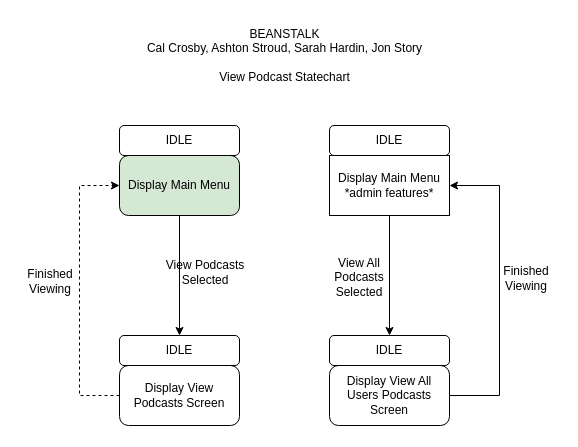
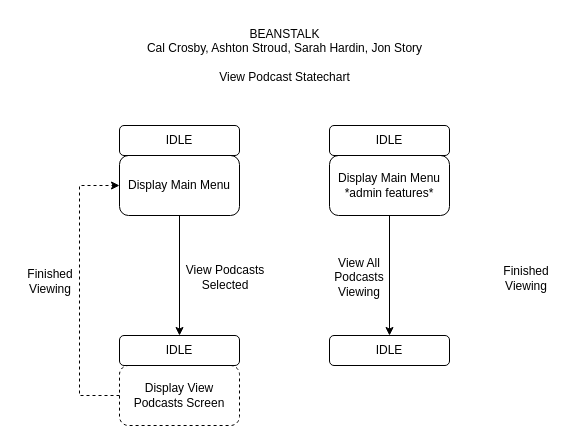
- <mxCell id="2" value="Display Main Menu" style="rounded=1;whiteSpace=wrap;html=1;fillColor=#d5e8d4;" parent="1" vertex="1"><mxGeometry x="119" y="155" width="120" height="60" as="geometry" /></mxCell>
+ <mxCell id="2" value="Display Main Menu" style="rounded=1;whiteSpace=wrap;html=1;" parent="1" vertex="1"><mxGeometry x="119" y="155" width="120" height="60" as="geometry" /></mxCell>
- <mxCell id="4" value="Display Main Menu&lt;br&gt;*admin features*" style="whiteSpace=wrap;html=1;rounded=0;" parent="1" vertex="1"><mxGeometry x="329" y="155" width="120" height="60" as="geometry" /></mxCell>
+ <mxCell id="4" value="Display Main Menu&lt;br&gt;*admin features*" style="rounded=1;whiteSpace=wrap;html=1;" parent="1" vertex="1"><mxGeometry x="329" y="155" width="120" height="60" as="geometry" /></mxCell>
- <mxCell id="9" value="View Podcasts Selected" style="text;html=1;strokeColor=none;fillColor=none;align=center;verticalAlign=middle;whiteSpace=wrap;rounded=0;" parent="1" vertex="1"><mxGeometry x="156" y="257" width="98" height="30" as="geometry" /></mxCell>
+ <mxCell id="9" value="View Podcasts Selected" style="text;html=1;strokeColor=none;fillColor=none;align=center;verticalAlign=middle;whiteSpace=wrap;rounded=0;" parent="1" vertex="1"><mxGeometry x="176" y="262" width="98" height="30" as="geometry" /></mxCell>
- <mxCell id="12" value="View All Podcasts Selected" style="text;html=1;strokeColor=none;fillColor=none;align=center;verticalAlign=middle;whiteSpace=wrap;rounded=0;" parent="1" vertex="1"><mxGeometry x="329" y="262" width="60" height="30" as="geometry" /></mxCell>
+ <mxCell id="12" value="View All Podcasts Viewing" style="text;html=1;strokeColor=none;fillColor=none;align=center;verticalAlign=middle;whiteSpace=wrap;rounded=0;" parent="1" vertex="1"><mxGeometry x="329" y="262" width="60" height="30" as="geometry" /></mxCell>
- <mxCell id="15" value="" style="endArrow=classic;html=1;rounded=0;exitX=1;exitY=0.5;exitDx=0;exitDy=0;entryX=1;entryY=0.5;entryDx=0;entryDy=0;" parent="1" source="10" target="4" edge="1"><mxGeometry width="50" height="50" relative="1" as="geometry"><mxPoint x="539" y="415" as="sourcePoint" /><mxPoint x="589" y="365" as="targetPoint" /><Array as="points"><mxPoint x="499" y="395" /><mxPoint x="499" y="185" /></Array></mxGeometry></mxCell>
- <mxCell id="6" value="Display View Podcasts Screen" style="rounded=1;whiteSpace=wrap;html=1;" parent="1" vertex="1"><mxGeometry x="119" y="365" width="120" height="60" as="geometry" /></mxCell>
+ <mxCell id="6" value="Display View Podcasts Screen" style="rounded=1;whiteSpace=wrap;html=1;dashed=1;" parent="1" vertex="1"><mxGeometry x="119" y="365" width="120" height="60" as="geometry" /></mxCell>
- <mxCell id="10" value="Display View All Users Podcasts Screen" style="rounded=1;whiteSpace=wrap;html=1;" parent="1" vertex="1"><mxGeometry x="329" y="365" width="120" height="60" as="geometry" /></mxCell>
